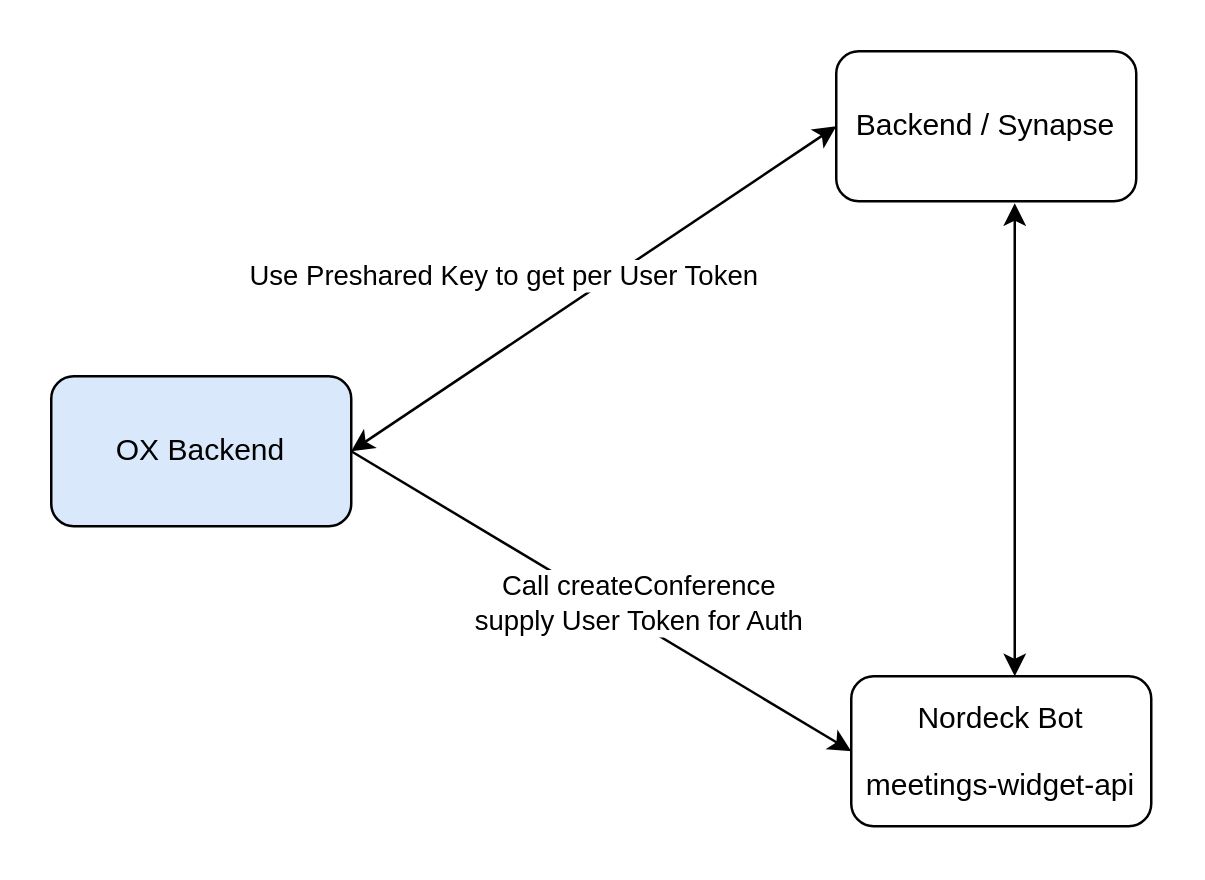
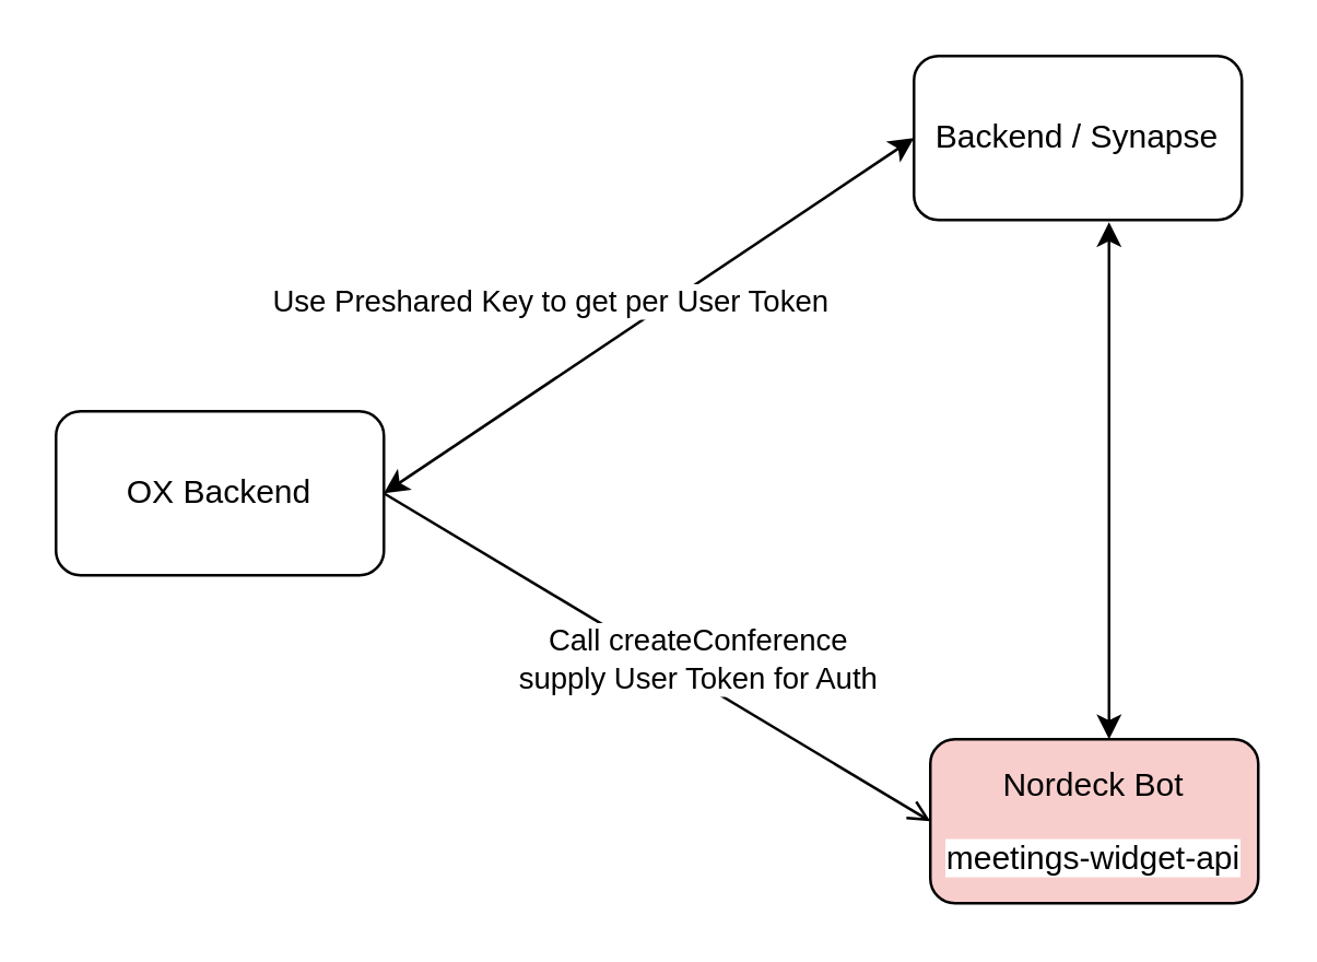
- <mxCell id="2" value="OX Backend" style="rounded=1;whiteSpace=wrap;html=1;fillColor=#dae8fc;" parent="1" vertex="1"><mxGeometry x="20" y="150" width="120" height="60" as="geometry" /></mxCell>
+ <mxCell id="2" value="OX Backend" style="rounded=1;whiteSpace=wrap;html=1;" parent="1" vertex="1"><mxGeometry x="20" y="150" width="120" height="60" as="geometry" /></mxCell>
- <mxCell id="7" value="" style="endArrow=classic;html=1;rounded=0;fontColor=#000000;entryX=0;entryY=0.5;entryDx=0;entryDy=0;exitX=1;exitY=0.5;exitDx=0;exitDy=0;" parent="1" source="2" target="4" edge="1"><mxGeometry width="50" height="50" relative="1" as="geometry"><mxPoint x="240" y="400" as="sourcePoint" /><mxPoint x="290" y="350" as="targetPoint" /><Array as="points" /></mxGeometry></mxCell>
+ <mxCell id="7" value="" style="endArrow=open;html=1;rounded=0;fontColor=#000000;entryX=0;entryY=0.5;entryDx=0;entryDy=0;exitX=1;exitY=0.5;exitDx=0;exitDy=0;" parent="1" source="2" target="4" edge="1"><mxGeometry width="50" height="50" relative="1" as="geometry"><mxPoint x="240" y="400" as="sourcePoint" /><mxPoint x="290" y="350" as="targetPoint" /><Array as="points" /></mxGeometry></mxCell>
- <mxCell id="4" value="&lt;p&gt;Nordeck Bot&lt;/p&gt;&lt;p&gt;&lt;span style=&quot;background-color: rgb(255 , 255 , 255)&quot;&gt;&lt;font style=&quot;font-size: 12px&quot;&gt;meetings-widget-api&lt;/font&gt;&lt;/span&gt;&lt;/p&gt;" style="rounded=1;whiteSpace=wrap;html=1;" parent="1" vertex="1"><mxGeometry x="340" y="270" width="120" height="60" as="geometry" /></mxCell>
+ <mxCell id="4" value="&lt;p&gt;Nordeck Bot&lt;/p&gt;&lt;p&gt;&lt;span style=&quot;background-color: rgb(255 , 255 , 255)&quot;&gt;&lt;font style=&quot;font-size: 12px&quot;&gt;meetings-widget-api&lt;/font&gt;&lt;/span&gt;&lt;/p&gt;" style="rounded=1;whiteSpace=wrap;html=1;fillColor=#f8cecc;" parent="1" vertex="1"><mxGeometry x="340" y="270" width="120" height="60" as="geometry" /></mxCell>
